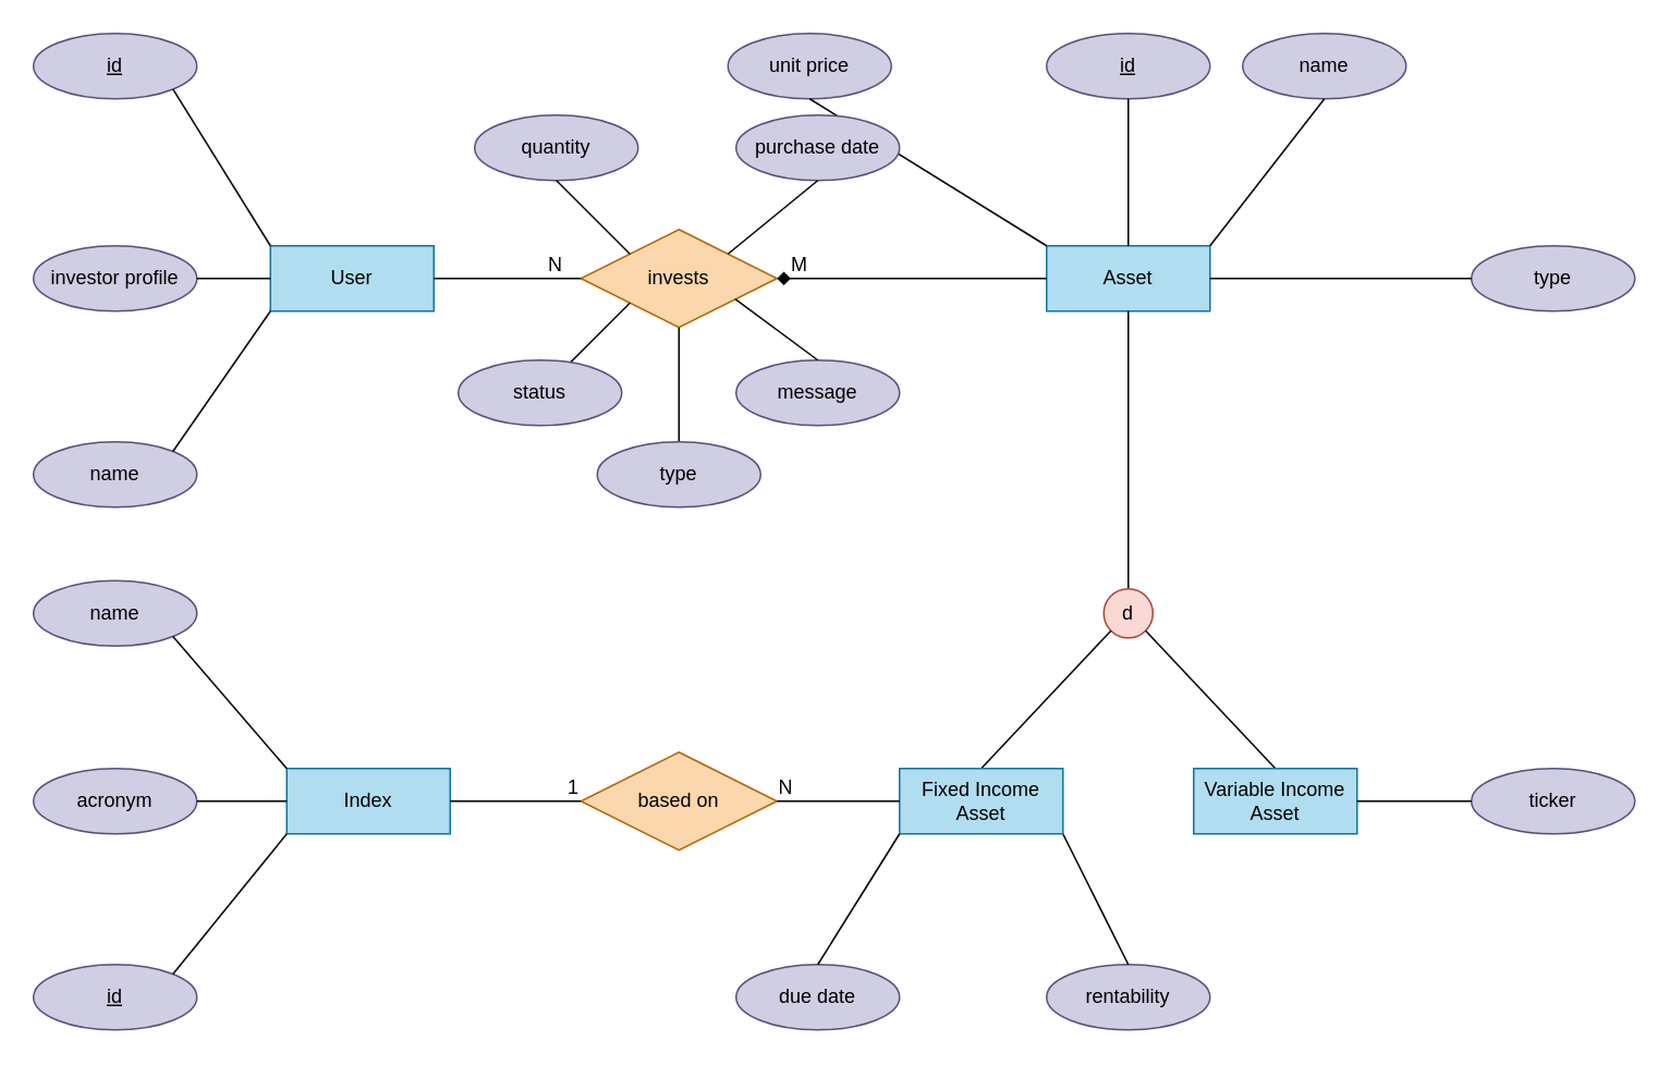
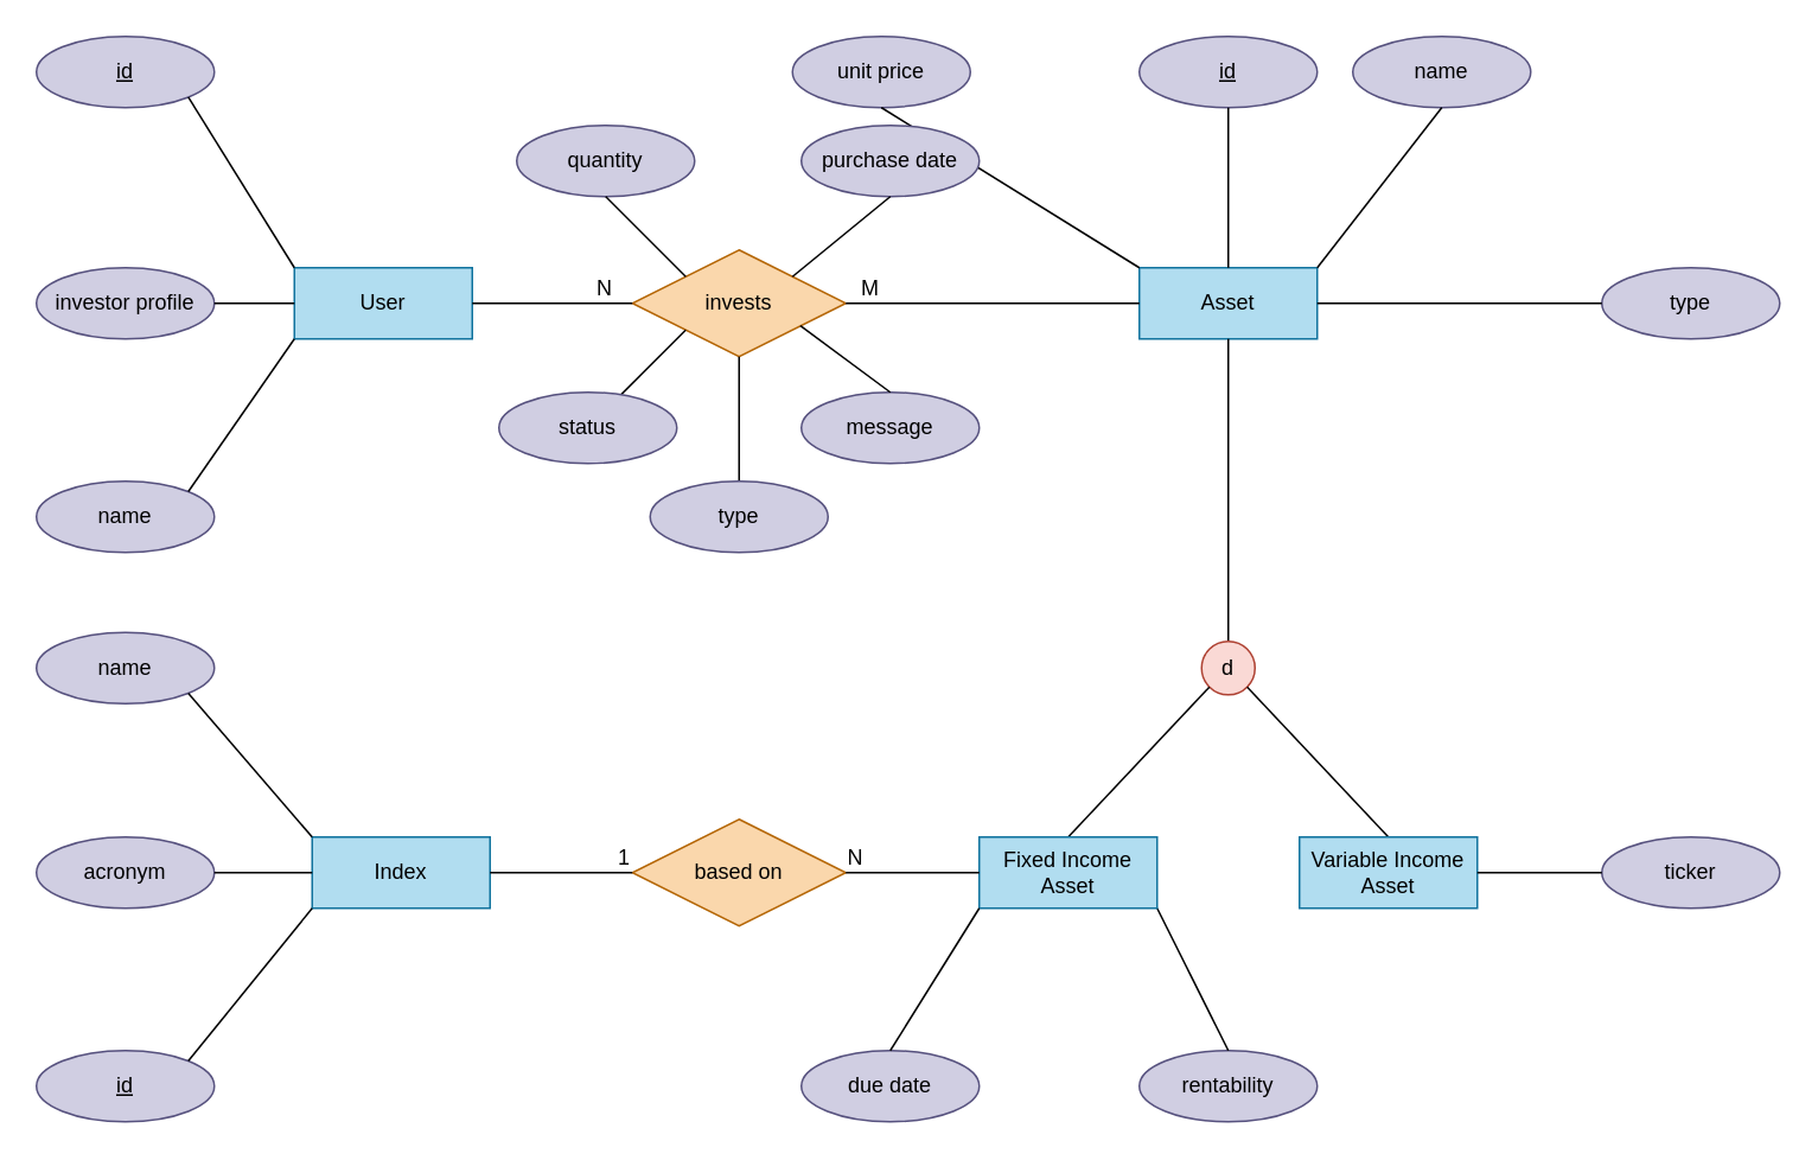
- <mxCell id="9" value="" style="endArrow=diamond;html=1;rounded=0;entryX=1;entryY=0.5;entryDx=0;entryDy=0;" parent="1" source="3" target="5" edge="1"><mxGeometry relative="1" as="geometry"><mxPoint x="540" y="140" as="sourcePoint" /><mxPoint x="700" y="140" as="targetPoint" /></mxGeometry></mxCell>
+ <mxCell id="9" value="" style="endArrow=none;html=1;rounded=0;entryX=1;entryY=0.5;entryDx=0;entryDy=0;" parent="1" source="3" target="5" edge="1"><mxGeometry relative="1" as="geometry"><mxPoint x="540" y="140" as="sourcePoint" /><mxPoint x="700" y="140" as="targetPoint" /></mxGeometry></mxCell>
